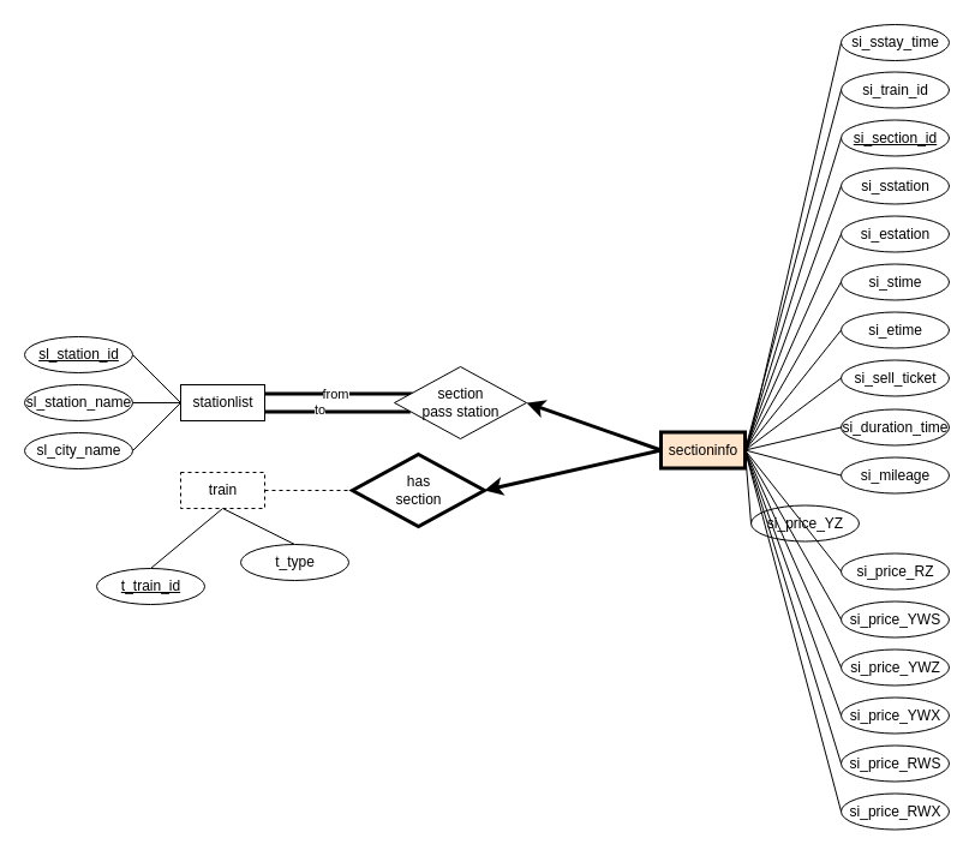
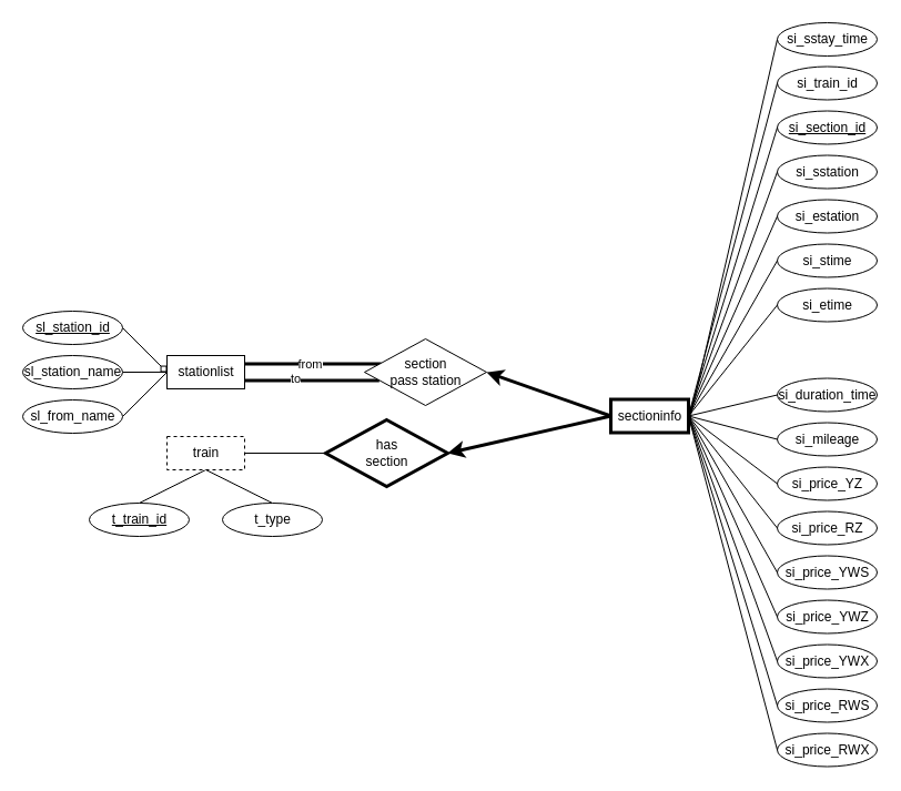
- <mxCell id="55" value="si_sell_ticket" style="shape=ellipse;html=1;dashed=0;whitespace=wrap;perimeter=ellipsePerimeter;" parent="1" vertex="1"><mxGeometry x="700" y="299.5" width="90" height="30" as="geometry" /></mxCell>
- <mxCell id="7" style="edgeStyle=none;rounded=0;orthogonalLoop=1;jettySize=auto;html=1;exitX=1;exitY=0.5;exitDx=0;exitDy=0;entryX=0;entryY=0.5;entryDx=0;entryDy=0;endArrow=none;endFill=0;" parent="1" source="8" target="6" edge="1"><mxGeometry relative="1" as="geometry" /></mxCell>
+ <mxCell id="7" style="edgeStyle=none;rounded=0;orthogonalLoop=1;jettySize=auto;html=1;exitX=1;exitY=0.5;exitDx=0;exitDy=0;entryX=0;entryY=0.5;entryDx=0;entryDy=0;endArrow=diamond;endFill=0;" parent="1" source="8" target="6" edge="1"><mxGeometry relative="1" as="geometry" /></mxCell>
- <mxCell id="54" style="edgeStyle=none;rounded=0;orthogonalLoop=1;jettySize=auto;html=1;exitX=0;exitY=0.5;exitDx=0;exitDy=0;entryX=1;entryY=0.5;entryDx=0;entryDy=0;endArrow=none;endFill=0;" parent="1" source="55" target="14" edge="1"><mxGeometry relative="1" as="geometry" /></mxCell>
- <mxCell id="14" value="sectioninfo" style="html=1;dashed=0;whitespace=wrap;strokeWidth=3;fillColor=#ffe6cc;" parent="1" vertex="1"><mxGeometry x="550" y="359.5" width="70" height="30" as="geometry" /></mxCell>
+ <mxCell id="14" value="sectioninfo" style="html=1;dashed=0;whitespace=wrap;strokeWidth=3;" parent="1" vertex="1"><mxGeometry x="550" y="359.5" width="70" height="30" as="geometry" /></mxCell>
- <mxCell id="12" value="sl_city_name" style="shape=ellipse;html=1;dashed=0;whitespace=wrap;perimeter=ellipsePerimeter;" parent="1" vertex="1"><mxGeometry x="20" y="360" width="90" height="30" as="geometry" /></mxCell>
+ <mxCell id="12" value="sl_from_name" style="shape=ellipse;html=1;dashed=0;whitespace=wrap;perimeter=ellipsePerimeter;" parent="1" vertex="1"><mxGeometry x="20" y="360" width="90" height="30" as="geometry" /></mxCell>
- <mxCell id="51" style="edgeStyle=none;rounded=0;orthogonalLoop=1;jettySize=auto;html=1;exitX=1;exitY=0.5;exitDx=0;exitDy=0;entryX=0;entryY=0.5;entryDx=0;entryDy=0;endArrow=none;endFill=0;dashed=1;" parent="1" source="52" target="53" edge="1"><mxGeometry relative="1" as="geometry"><mxPoint x="290" y="408" as="targetPoint" /></mxGeometry></mxCell>
+ <mxCell id="51" style="edgeStyle=none;rounded=0;orthogonalLoop=1;jettySize=auto;html=1;exitX=1;exitY=0.5;exitDx=0;exitDy=0;entryX=0;entryY=0.5;entryDx=0;entryDy=0;endArrow=none;endFill=0;" parent="1" source="52" target="53" edge="1"><mxGeometry relative="1" as="geometry"><mxPoint x="290" y="408" as="targetPoint" /></mxGeometry></mxCell>
- <mxCell id="22" value="si_price_YZ" style="shape=ellipse;html=1;dashed=0;whitespace=wrap;perimeter=ellipsePerimeter;" parent="1" vertex="1"><mxGeometry x="625" y="420.5" width="90" height="30" as="geometry" /></mxCell>
+ <mxCell id="22" value="si_price_YZ" style="shape=ellipse;html=1;dashed=0;whitespace=wrap;perimeter=ellipsePerimeter;" parent="1" vertex="1"><mxGeometry x="700" y="420.5" width="90" height="30" as="geometry" /></mxCell>
- <mxCell id="48" value="&lt;u&gt;t_train_id&lt;/u&gt;" style="shape=ellipse;html=1;dashed=0;whitespace=wrap;perimeter=ellipsePerimeter;" parent="1" vertex="1"><mxGeometry x="80" y="473" width="90" height="30" as="geometry" /></mxCell>
+ <mxCell id="48" value="&lt;u&gt;t_train_id&lt;/u&gt;" style="shape=ellipse;html=1;dashed=0;whitespace=wrap;perimeter=ellipsePerimeter;" parent="1" vertex="1"><mxGeometry x="80" y="453" width="90" height="30" as="geometry" /></mxCell>
